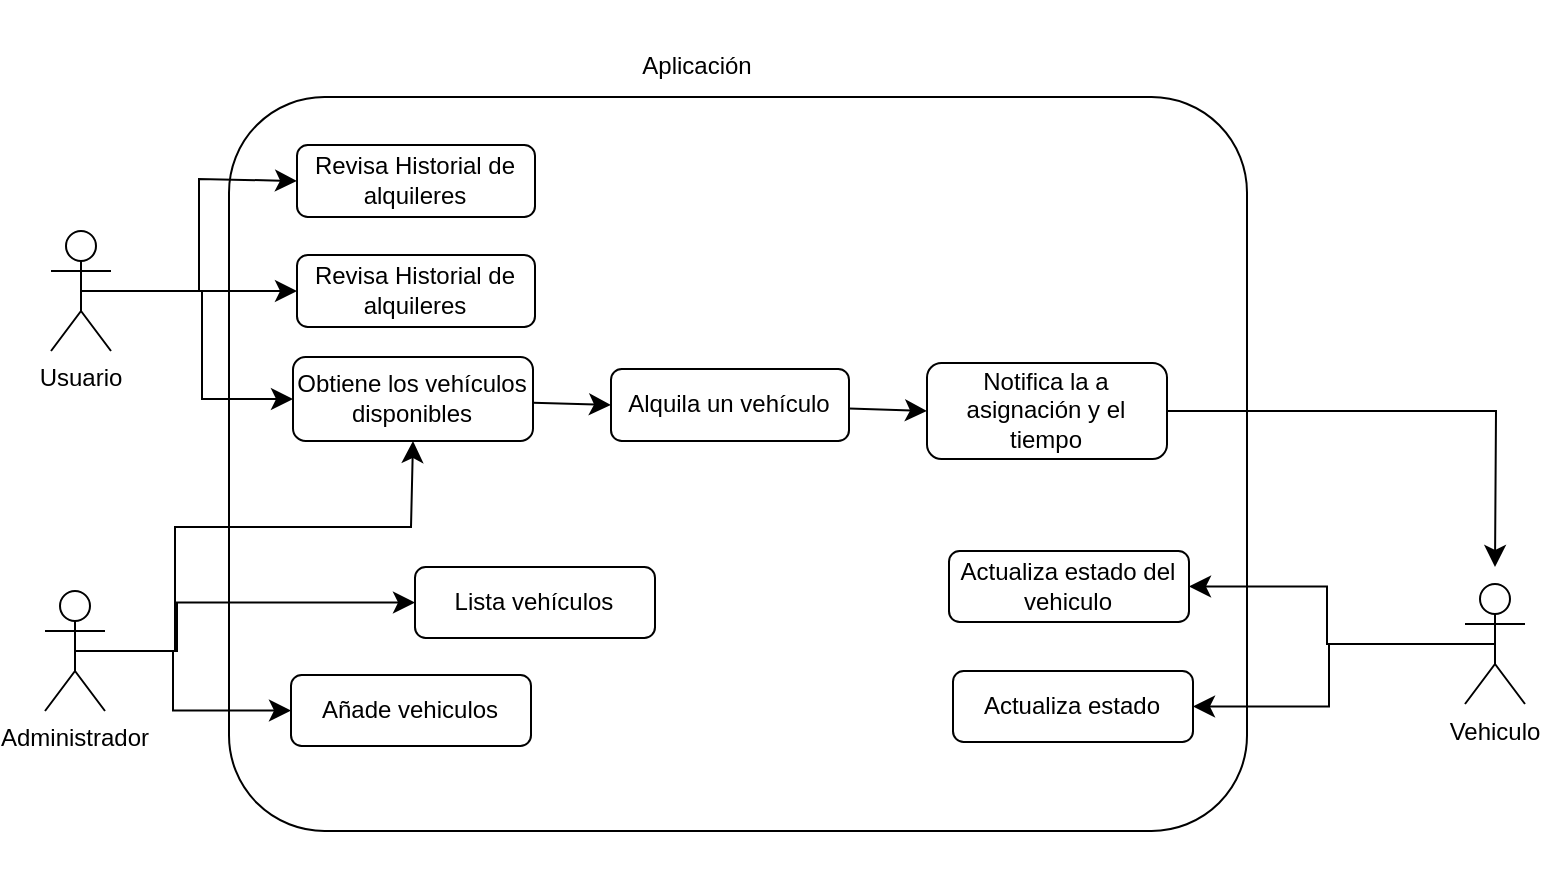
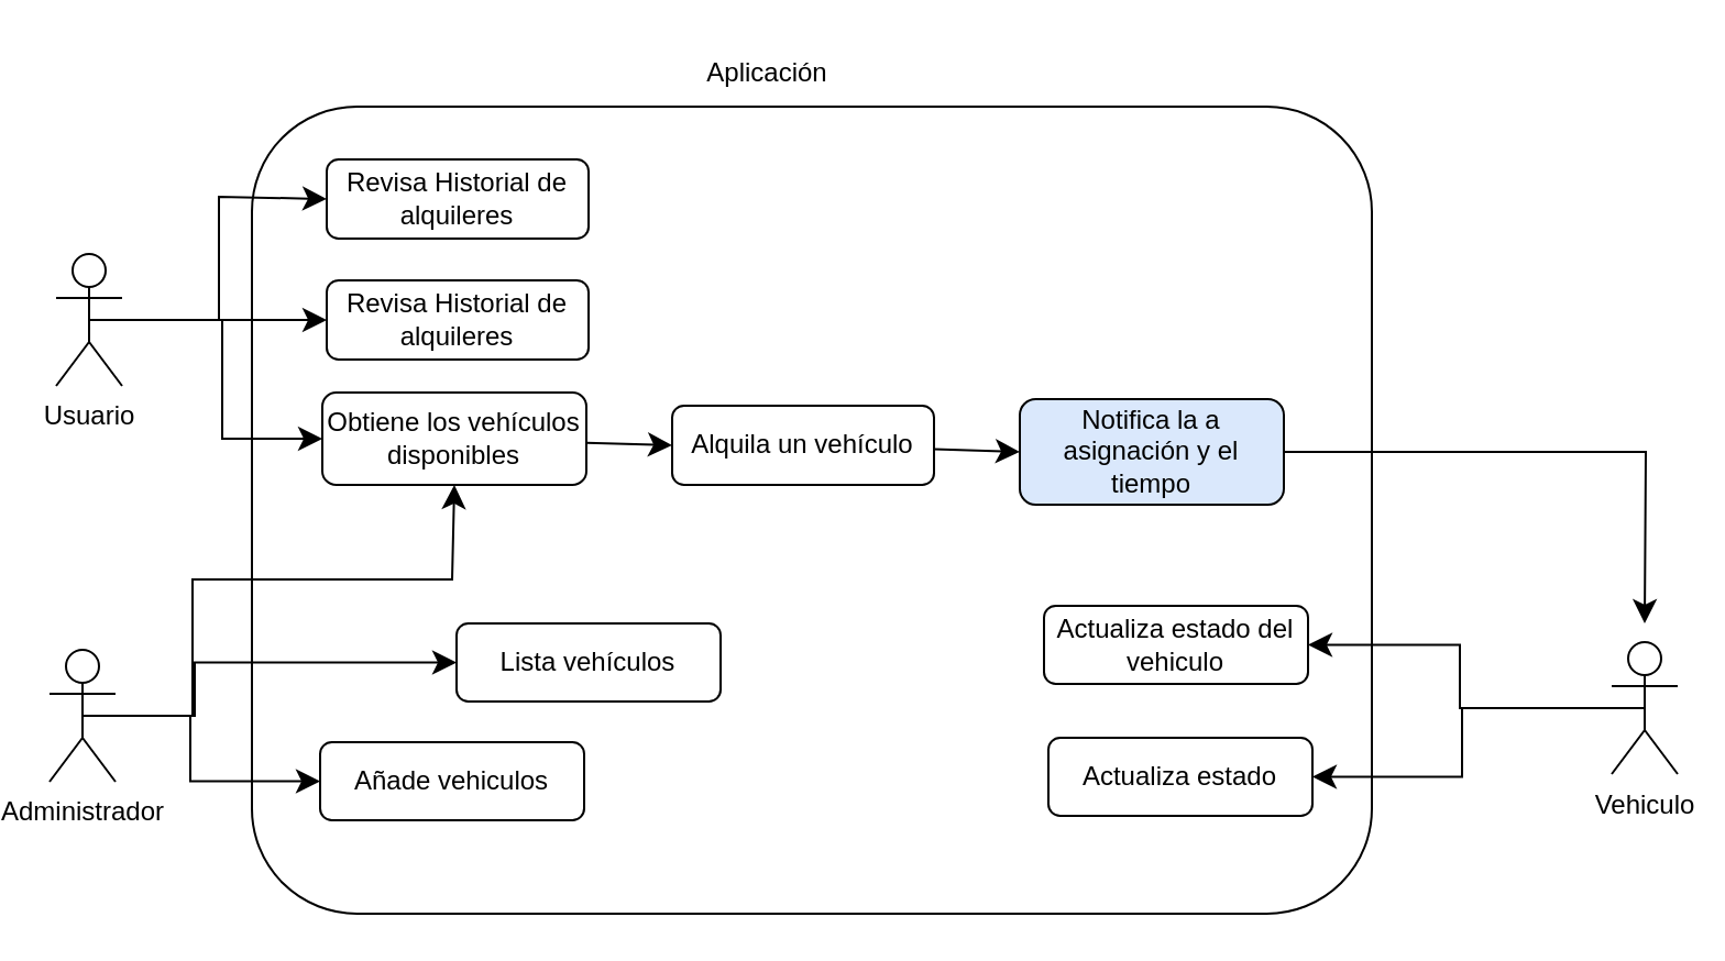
- <mxCell id="19" value="Notifica la a asignación y el tiempo" style="rounded=1;whiteSpace=wrap;html=1;" vertex="1" parent="1"><mxGeometry x="461" y="181" width="120" height="48" as="geometry" /></mxCell>
+ <mxCell id="19" value="Notifica la a asignación y el tiempo" style="rounded=1;whiteSpace=wrap;html=1;fillColor=#dae8fc;" vertex="1" parent="1"><mxGeometry x="461" y="181" width="120" height="48" as="geometry" /></mxCell>
